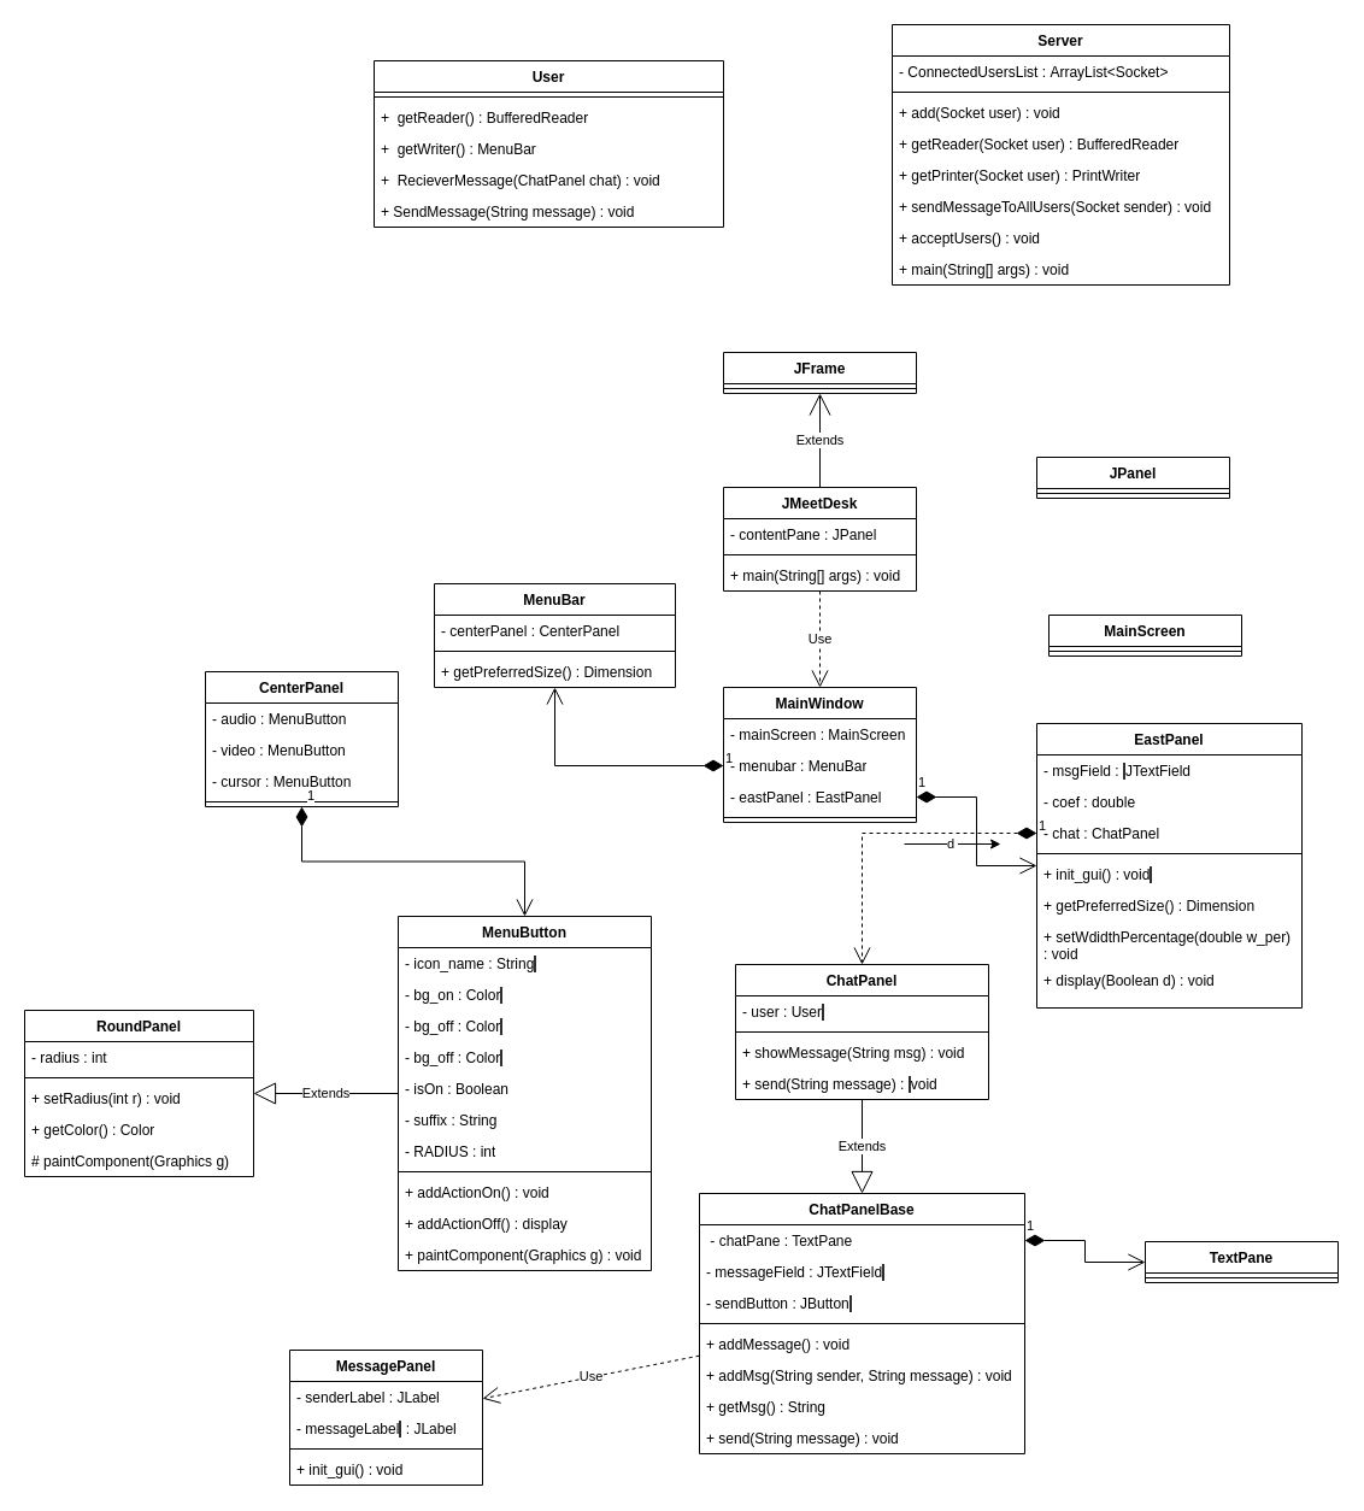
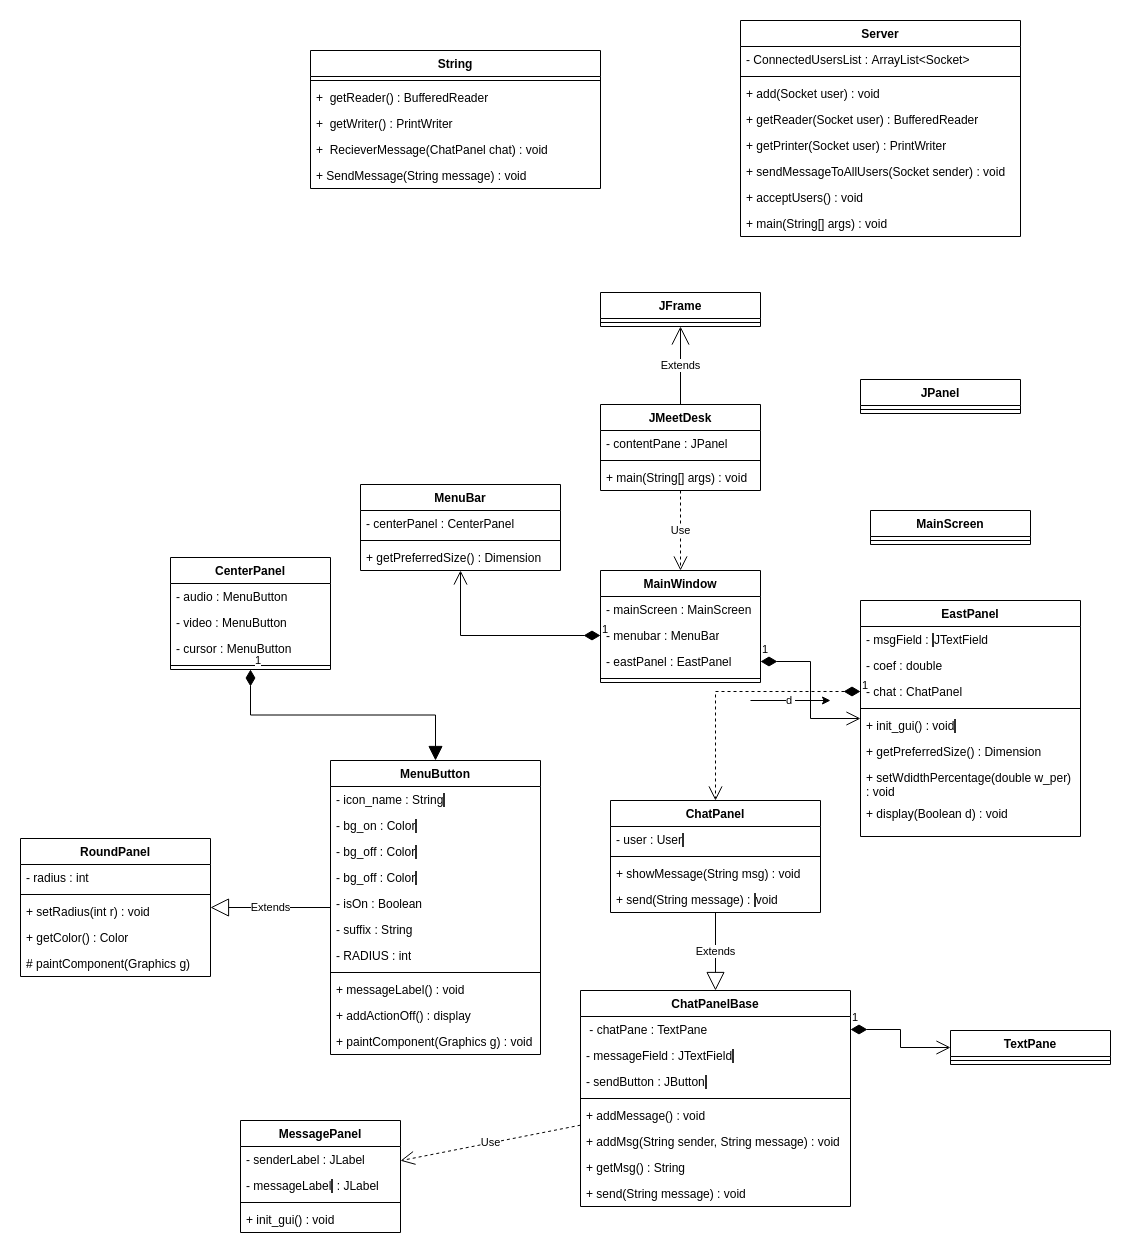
- <mxCell id="58" value="User" style="swimlane;fontStyle=1;align=center;verticalAlign=top;childLayout=stackLayout;horizontal=1;startSize=26;horizontalStack=0;resizeParent=1;resizeParentMax=0;resizeLast=0;collapsible=1;marginBottom=0;whiteSpace=wrap;html=1;" vertex="1" parent="1"><mxGeometry x="310" y="50" width="290" height="138" as="geometry" /></mxCell>
+ <mxCell id="58" value="String" style="swimlane;fontStyle=1;align=center;verticalAlign=top;childLayout=stackLayout;horizontal=1;startSize=26;horizontalStack=0;resizeParent=1;resizeParentMax=0;resizeLast=0;collapsible=1;marginBottom=0;whiteSpace=wrap;html=1;" vertex="1" parent="1"><mxGeometry x="310" y="50" width="290" height="138" as="geometry" /></mxCell>
- <mxCell id="61" value="+&amp;nbsp; getWriter() : MenuBar" style="text;strokeColor=none;fillColor=none;align=left;verticalAlign=top;spacingLeft=4;spacingRight=4;overflow=hidden;rotatable=0;points=[[0,0.5],[1,0.5]];portConstraint=eastwest;whiteSpace=wrap;html=1;" vertex="1" parent="58"><mxGeometry y="60" width="290" height="26" as="geometry" /></mxCell>
+ <mxCell id="61" value="+&amp;nbsp; getWriter() : PrintWriter" style="text;strokeColor=none;fillColor=none;align=left;verticalAlign=top;spacingLeft=4;spacingRight=4;overflow=hidden;rotatable=0;points=[[0,0.5],[1,0.5]];portConstraint=eastwest;whiteSpace=wrap;html=1;" vertex="1" parent="58"><mxGeometry y="60" width="290" height="26" as="geometry" /></mxCell>
- <mxCell id="92" value="1" style="endArrow=open;html=1;endSize=12;startArrow=diamondThin;startSize=14;startFill=1;edgeStyle=orthogonalEdgeStyle;align=left;verticalAlign=bottom;rounded=0;" edge="1" parent="1" source="32" target="73"><mxGeometry x="-1" y="3" relative="1" as="geometry"><mxPoint x="70" y="770" as="sourcePoint" /><mxPoint x="230" y="770" as="targetPoint" /></mxGeometry></mxCell>
+ <mxCell id="92" value="1" style="endArrow=block;html=1;endSize=12;startArrow=diamondThin;startSize=14;startFill=1;edgeStyle=orthogonalEdgeStyle;align=left;verticalAlign=bottom;rounded=0;" edge="1" parent="1" source="32" target="73"><mxGeometry x="-1" y="3" relative="1" as="geometry"><mxPoint x="70" y="770" as="sourcePoint" /><mxPoint x="230" y="770" as="targetPoint" /></mxGeometry></mxCell>
- <mxCell id="82" value="+&amp;nbsp;addActionOn() : void" style="text;strokeColor=none;fillColor=none;align=left;verticalAlign=top;spacingLeft=4;spacingRight=4;overflow=hidden;rotatable=0;points=[[0,0.5],[1,0.5]];portConstraint=eastwest;whiteSpace=wrap;html=1;" vertex="1" parent="73"><mxGeometry y="216" width="210" height="26" as="geometry" /></mxCell>
+ <mxCell id="82" value="+&amp;nbsp;messageLabel() : void" style="text;strokeColor=none;fillColor=none;align=left;verticalAlign=top;spacingLeft=4;spacingRight=4;overflow=hidden;rotatable=0;points=[[0,0.5],[1,0.5]];portConstraint=eastwest;whiteSpace=wrap;html=1;" vertex="1" parent="73"><mxGeometry y="216" width="210" height="26" as="geometry" /></mxCell>
